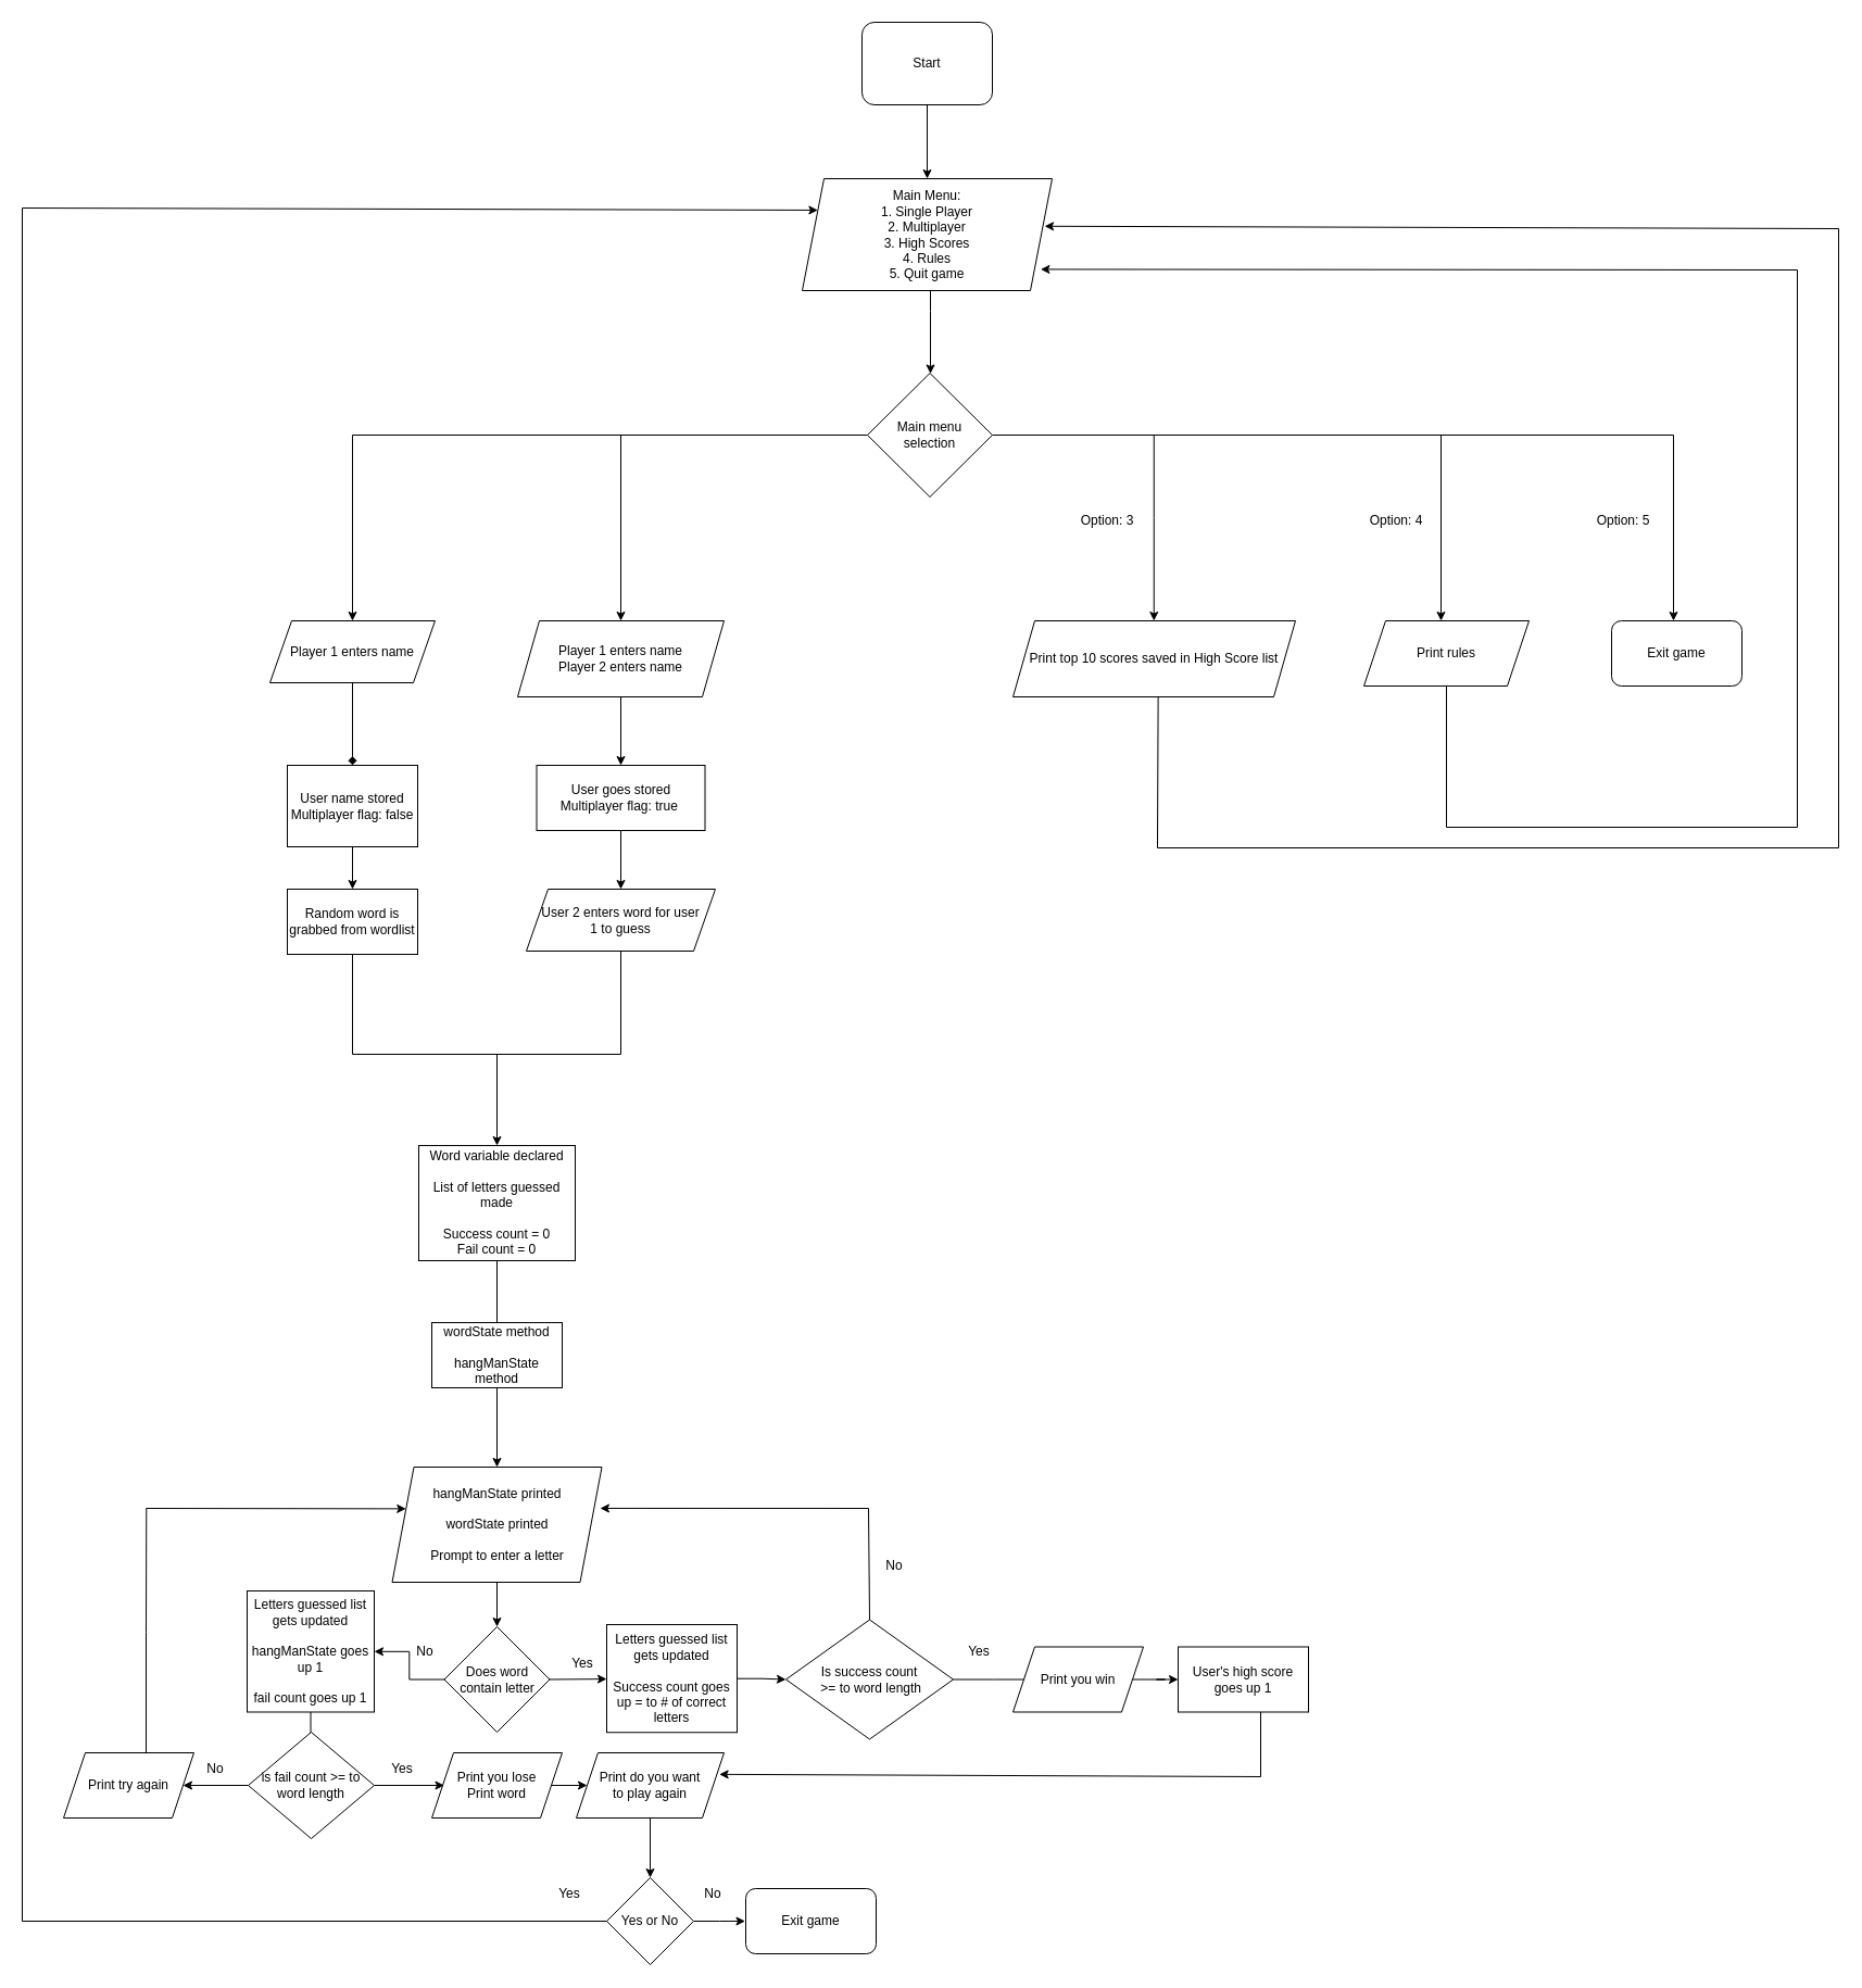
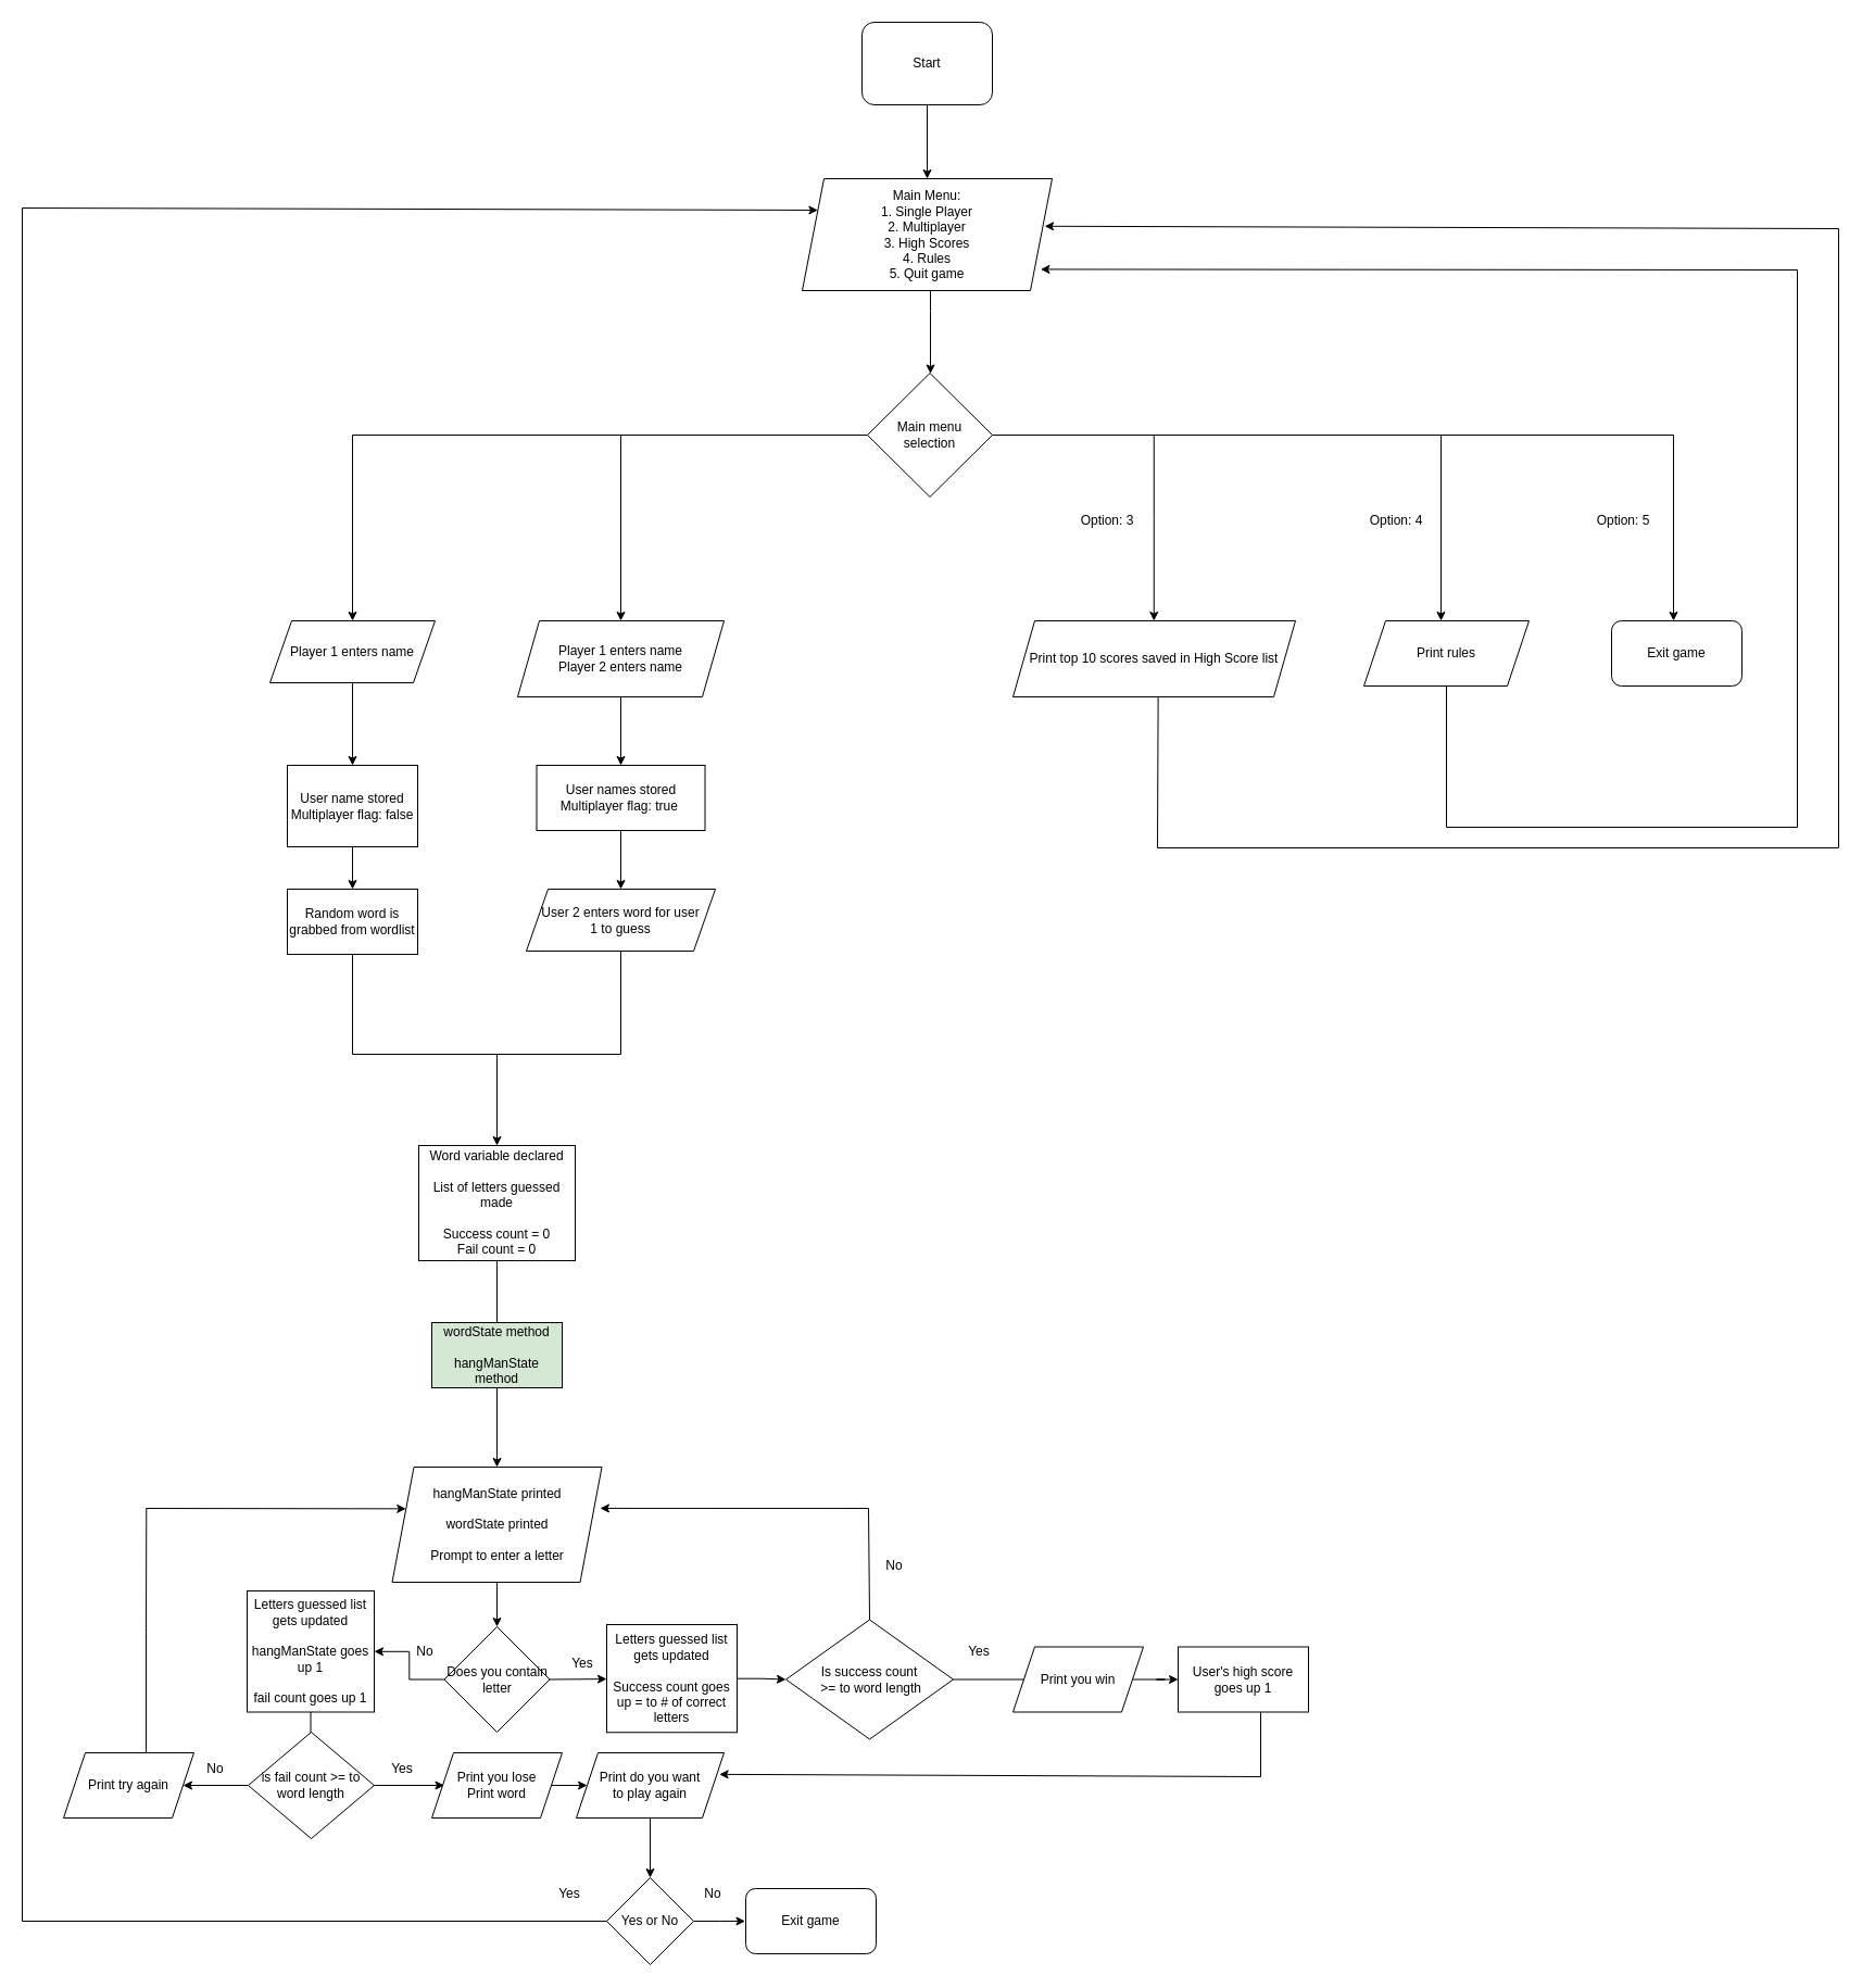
- <mxCell id="31" style="edgeStyle=orthogonalEdgeStyle;rounded=0;orthogonalLoop=1;jettySize=auto;html=1;entryX=0.5;entryY=0;entryDx=0;entryDy=0;endArrow=diamond;" parent="1" source="32" target="34" edge="1"><mxGeometry relative="1" as="geometry" /></mxCell>
+ <mxCell id="31" style="edgeStyle=orthogonalEdgeStyle;rounded=0;orthogonalLoop=1;jettySize=auto;html=1;entryX=0.5;entryY=0;entryDx=0;entryDy=0;" parent="1" source="32" target="34" edge="1"><mxGeometry relative="1" as="geometry" /></mxCell>
- <mxCell id="11" value="User goes stored&lt;div&gt;Multiplayer flag: true&amp;nbsp;&lt;/div&gt;" style="rounded=0;whiteSpace=wrap;html=1;" parent="1" vertex="1"><mxGeometry x="493.5" y="704" width="155" height="60" as="geometry" /></mxCell>
+ <mxCell id="11" value="User names stored&lt;div&gt;Multiplayer flag: true&amp;nbsp;&lt;/div&gt;" style="rounded=0;whiteSpace=wrap;html=1;" parent="1" vertex="1"><mxGeometry x="493.5" y="704" width="155" height="60" as="geometry" /></mxCell>
- <mxCell id="47" value="wordState method&lt;div&gt;&lt;br&gt;&lt;div&gt;hangManState method&lt;/div&gt;&lt;/div&gt;" style="rounded=0;whiteSpace=wrap;html=1;" parent="1" vertex="1"><mxGeometry x="397" y="1217" width="120" height="60" as="geometry" /></mxCell>
+ <mxCell id="47" value="wordState method&lt;div&gt;&lt;br&gt;&lt;div&gt;hangManState method&lt;/div&gt;&lt;/div&gt;" style="rounded=0;whiteSpace=wrap;html=1;fillColor=#d5e8d4;" parent="1" vertex="1"><mxGeometry x="397" y="1217" width="120" height="60" as="geometry" /></mxCell>
- <mxCell id="46" value="Does word contain letter" style="rhombus;whiteSpace=wrap;html=1;" parent="1" vertex="1"><mxGeometry x="408.5" y="1497" width="97" height="97" as="geometry" /></mxCell>
+ <mxCell id="46" value="Does you contain letter" style="rhombus;whiteSpace=wrap;html=1;" parent="1" vertex="1"><mxGeometry x="408.5" y="1497" width="97" height="97" as="geometry" /></mxCell>
